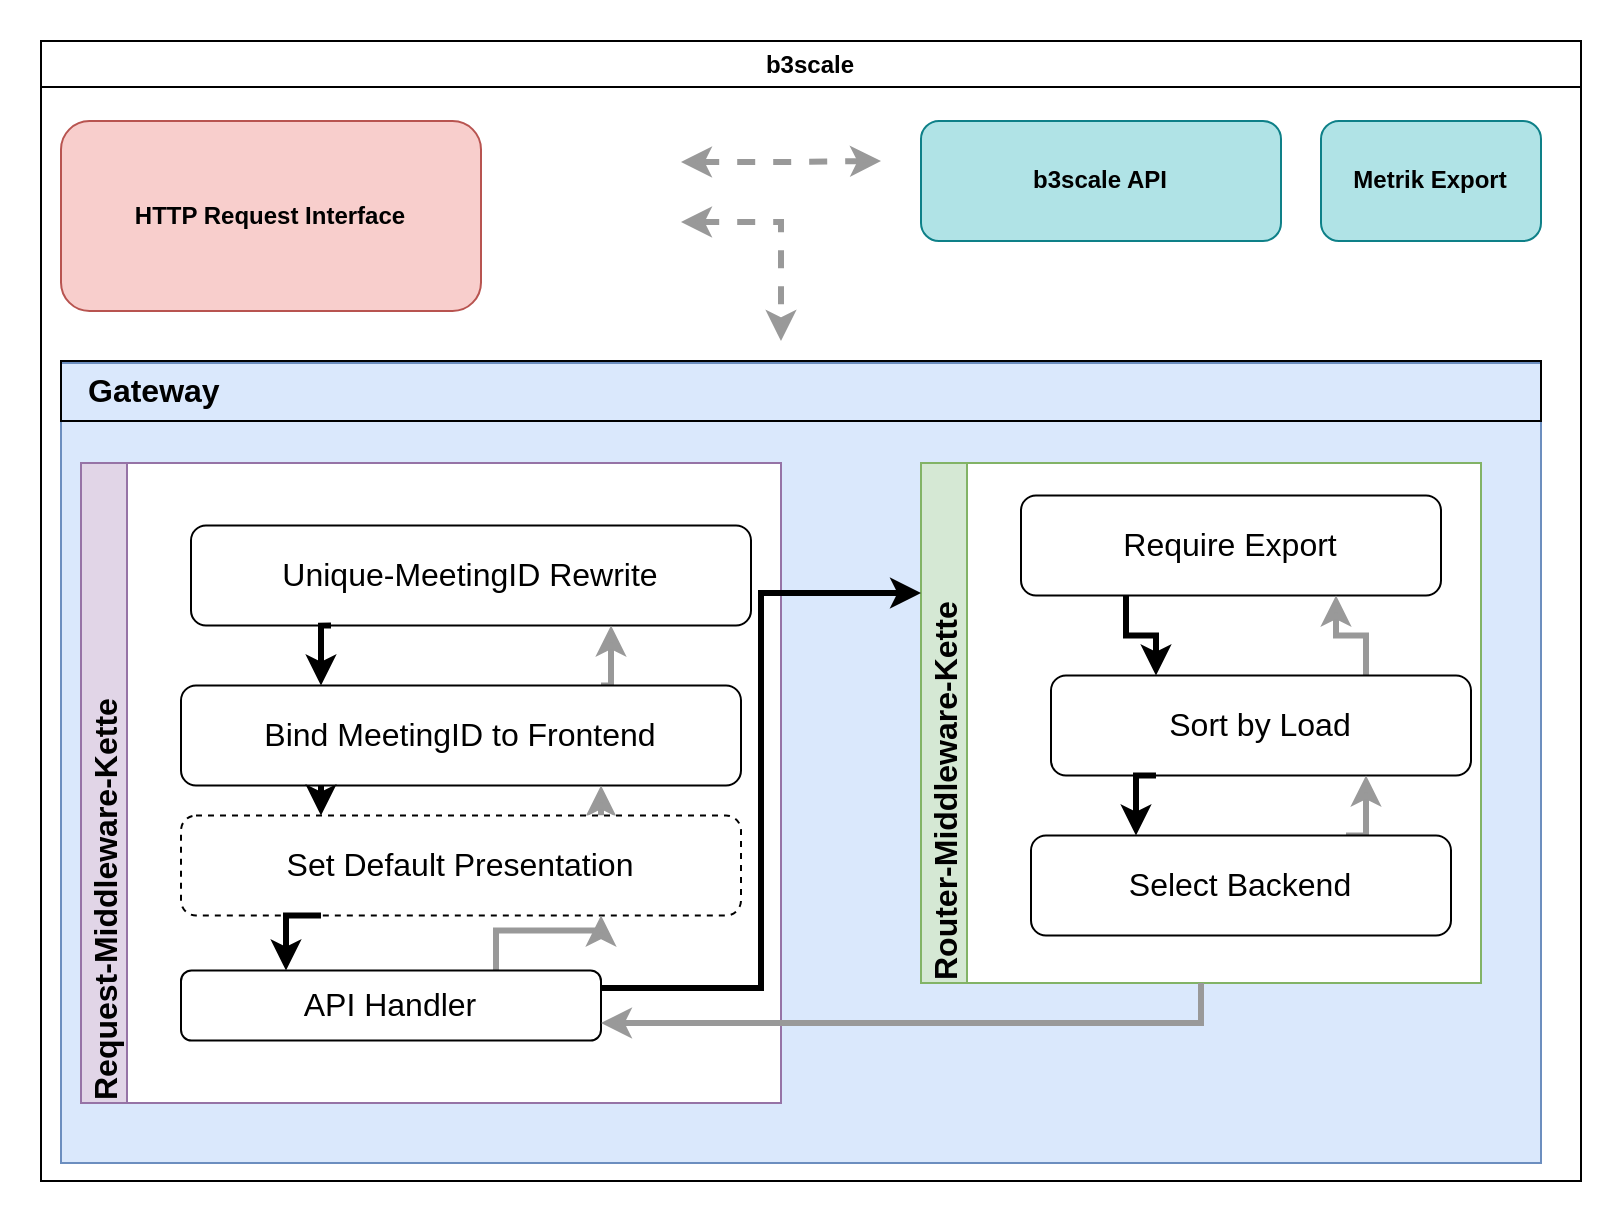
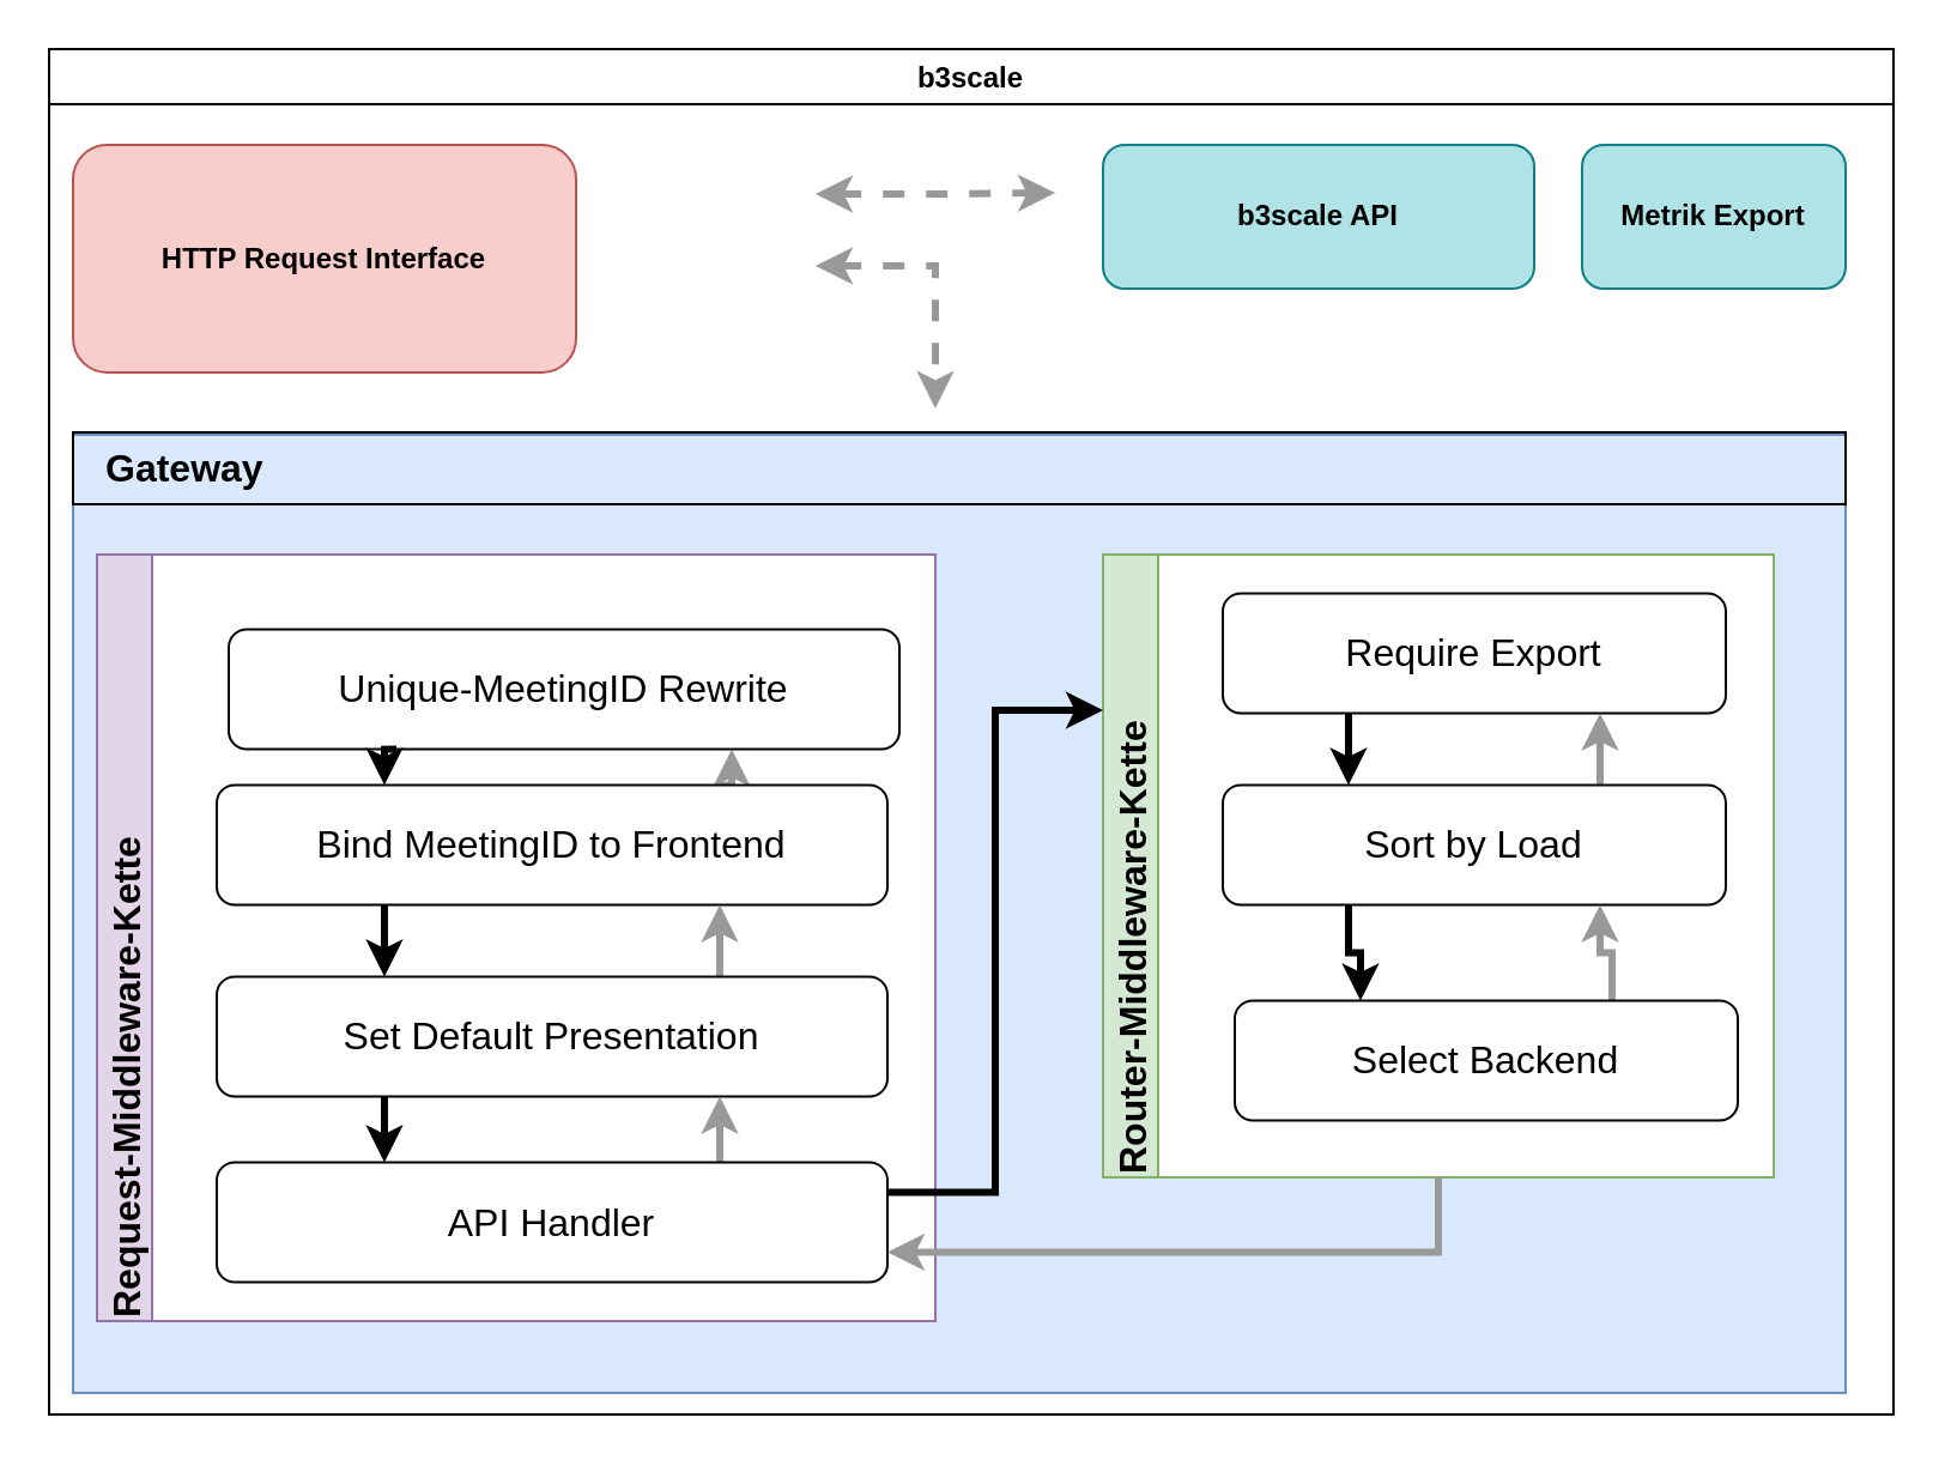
- <mxCell id="23" value="Sort by Load" style="rounded=1;whiteSpace=wrap;html=1;glass=0;fontSize=16;strokeColor=#000000;align=center;" vertex="1" parent="20"><mxGeometry x="65" y="106.25" width="210" height="50" as="geometry" /></mxCell>
+ <mxCell id="23" value="Sort by Load" style="rounded=1;whiteSpace=wrap;html=1;glass=0;fontSize=16;strokeColor=#000000;align=center;" vertex="1" parent="20"><mxGeometry x="50" y="96.25" width="210" height="50" as="geometry" /></mxCell>
- <mxCell id="12" value="Bind MeetingID to Frontend" style="rounded=1;whiteSpace=wrap;html=1;glass=0;fontSize=16;strokeColor=#000000;align=center;" vertex="1" parent="9"><mxGeometry x="50" y="111.25" width="280" height="50" as="geometry" /></mxCell>
+ <mxCell id="12" value="Bind MeetingID to Frontend" style="rounded=1;whiteSpace=wrap;html=1;glass=0;fontSize=16;strokeColor=#000000;align=center;" vertex="1" parent="9"><mxGeometry x="50" y="96.25" width="280" height="50" as="geometry" /></mxCell>
- <mxCell id="14" value="Set Default Presentation" style="rounded=1;whiteSpace=wrap;html=1;glass=0;fontSize=16;strokeColor=#000000;align=center;dashed=1;" vertex="1" parent="9"><mxGeometry x="50" y="176.25" width="280" height="50" as="geometry" /></mxCell>
+ <mxCell id="14" value="Set Default Presentation" style="rounded=1;whiteSpace=wrap;html=1;glass=0;fontSize=16;strokeColor=#000000;align=center;" vertex="1" parent="9"><mxGeometry x="50" y="176.25" width="280" height="50" as="geometry" /></mxCell>
- <mxCell id="16" value="API Handler" style="rounded=1;whiteSpace=wrap;html=1;glass=0;fontSize=16;strokeColor=#000000;align=center;" vertex="1" parent="9"><mxGeometry x="50" y="253.75" width="210" height="35" as="geometry" /></mxCell>
+ <mxCell id="16" value="API Handler" style="rounded=1;whiteSpace=wrap;html=1;glass=0;fontSize=16;strokeColor=#000000;align=center;" vertex="1" parent="9"><mxGeometry x="50" y="253.75" width="280" height="50" as="geometry" /></mxCell>
